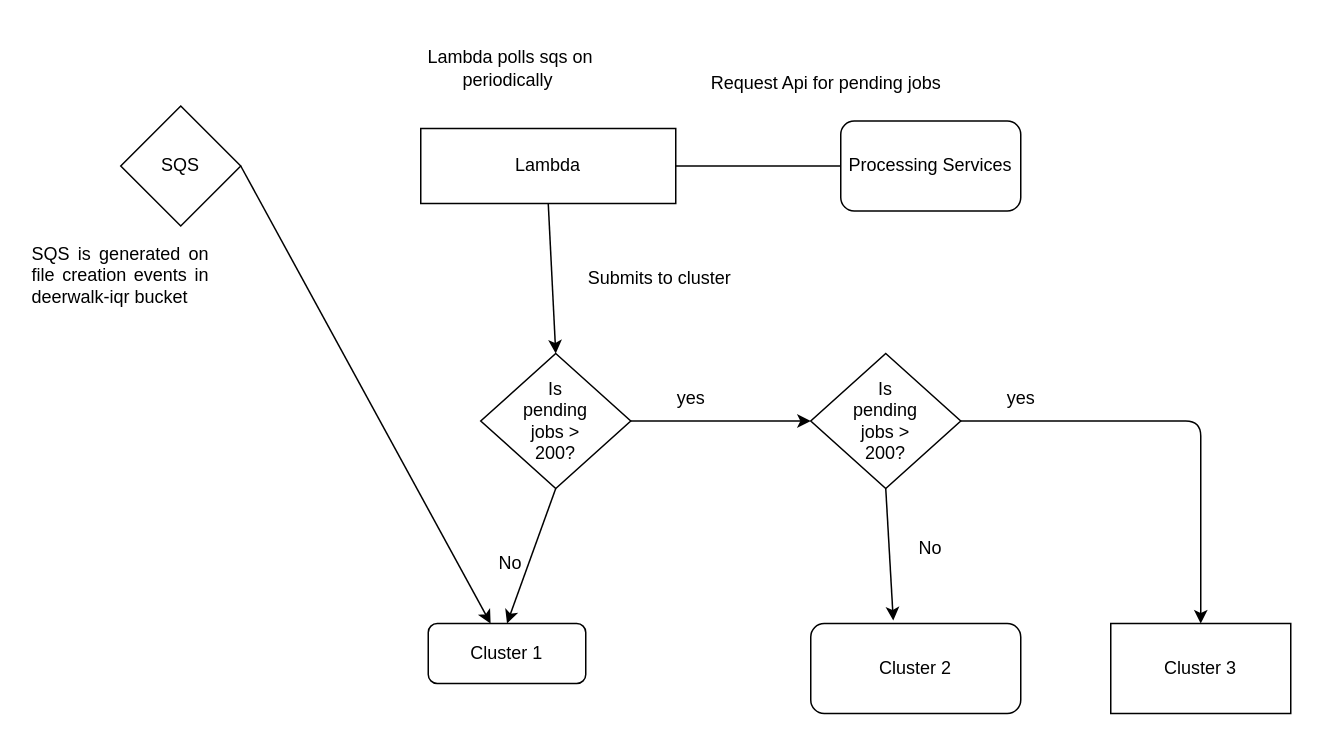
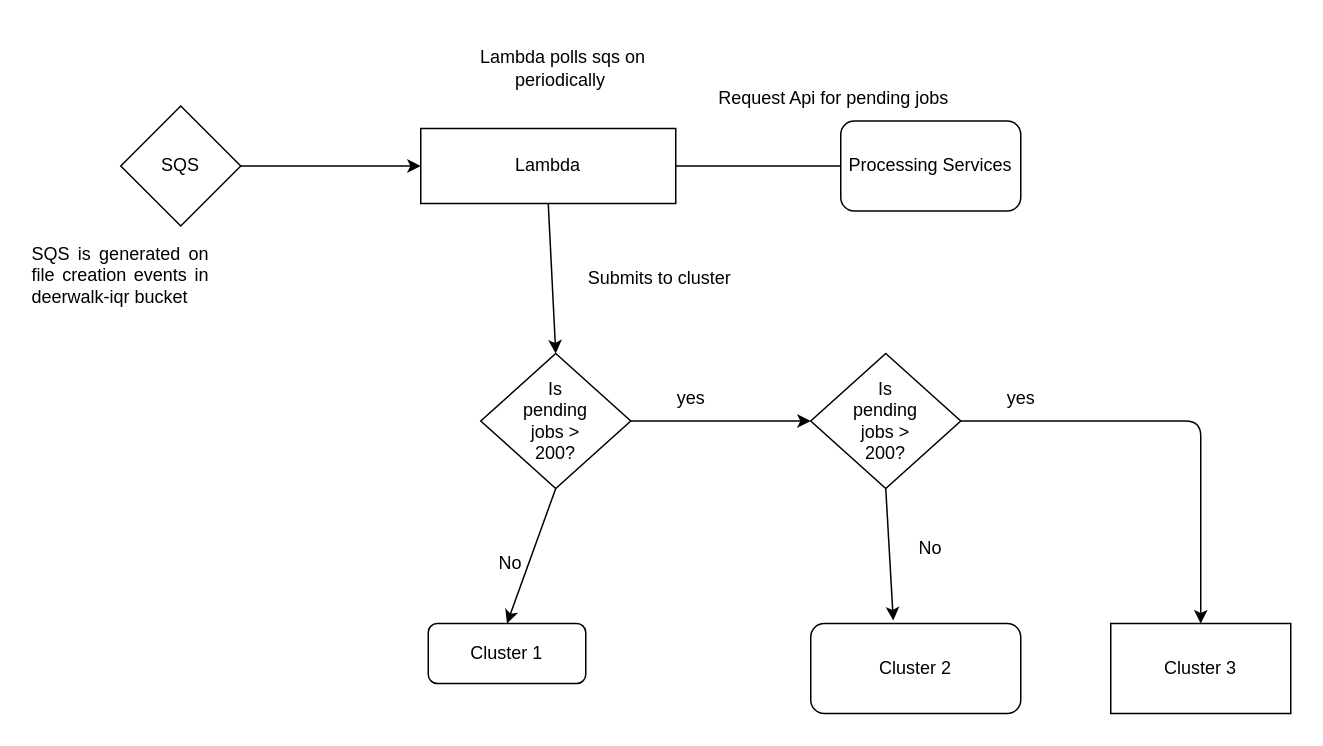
- <mxCell id="15" value="Lambda polls sqs on periodically&amp;nbsp;" style="text;html=1;strokeColor=none;fillColor=none;align=center;verticalAlign=middle;whiteSpace=wrap;rounded=0;" vertex="1" parent="1"><mxGeometry x="275" y="20" width="130" height="50" as="geometry" /></mxCell>
+ <mxCell id="15" value="Lambda polls sqs on periodically&amp;nbsp;" style="text;html=1;strokeColor=none;fillColor=none;align=center;verticalAlign=middle;whiteSpace=wrap;rounded=0;" vertex="1" parent="1"><mxGeometry x="310" y="20" width="130" height="50" as="geometry" /></mxCell>
- <mxCell id="19" value="Request Api for pending jobs&lt;br&gt;" style="text;html=1;align=center;verticalAlign=middle;resizable=0;points=[];autosize=1;" vertex="1" parent="1"><mxGeometry x="465" y="45" width="170" height="20" as="geometry" /></mxCell>
+ <mxCell id="19" value="Request Api for pending jobs&lt;br&gt;" style="text;html=1;align=center;verticalAlign=middle;resizable=0;points=[];autosize=1;" vertex="1" parent="1"><mxGeometry x="470" y="55" width="170" height="20" as="geometry" /></mxCell>
- <mxCell id="3" value="" style="endArrow=classic;html=1;exitX=1;exitY=0.5;exitDx=0;exitDy=0;" edge="1" parent="1" source="4" target="6"><mxGeometry width="50" height="50" relative="1" as="geometry"><mxPoint x="360" y="265" as="sourcePoint" /><mxPoint x="350" y="120" as="targetPoint" /></mxGeometry></mxCell>
+ <mxCell id="3" value="" style="endArrow=classic;html=1;exitX=1;exitY=0.5;exitDx=0;exitDy=0;entryX=0;entryY=0.5;entryDx=0;entryDy=0;" edge="1" parent="1" source="4" target="2"><mxGeometry width="50" height="50" relative="1" as="geometry"><mxPoint x="360" y="265" as="sourcePoint" /><mxPoint x="350" y="120" as="targetPoint" /></mxGeometry></mxCell>
